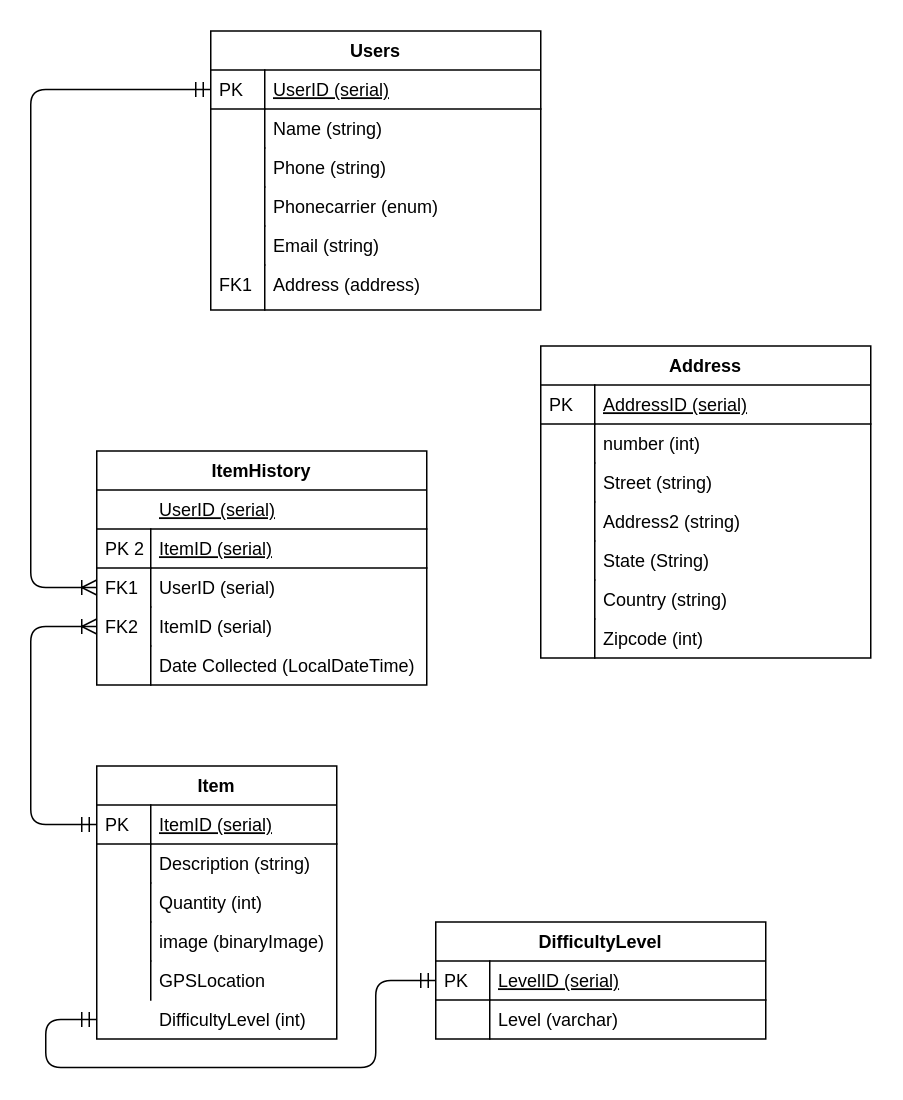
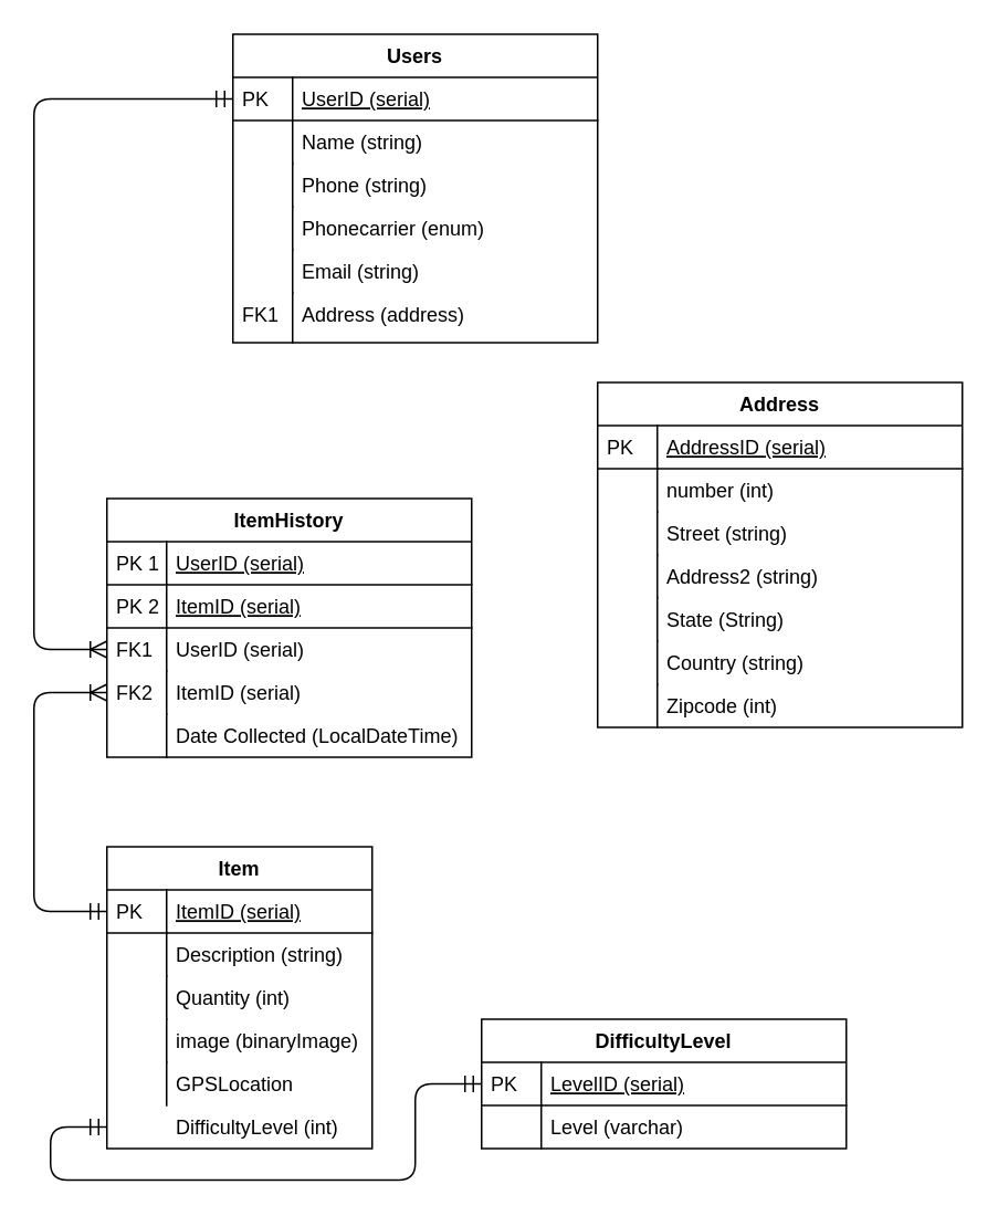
+ <mxCell id="6" value="PK 1" style="shape=partialRectangle;top=0;left=0;bottom=0;fillColor=none;align=left;verticalAlign=top;spacingLeft=4;spacingRight=4;overflow=hidden;rotatable=0;points=[];portConstraint=eastwest;part=1;" vertex="1" connectable="0" parent="5"><mxGeometry width="36" height="26" as="geometry" /></mxCell>
